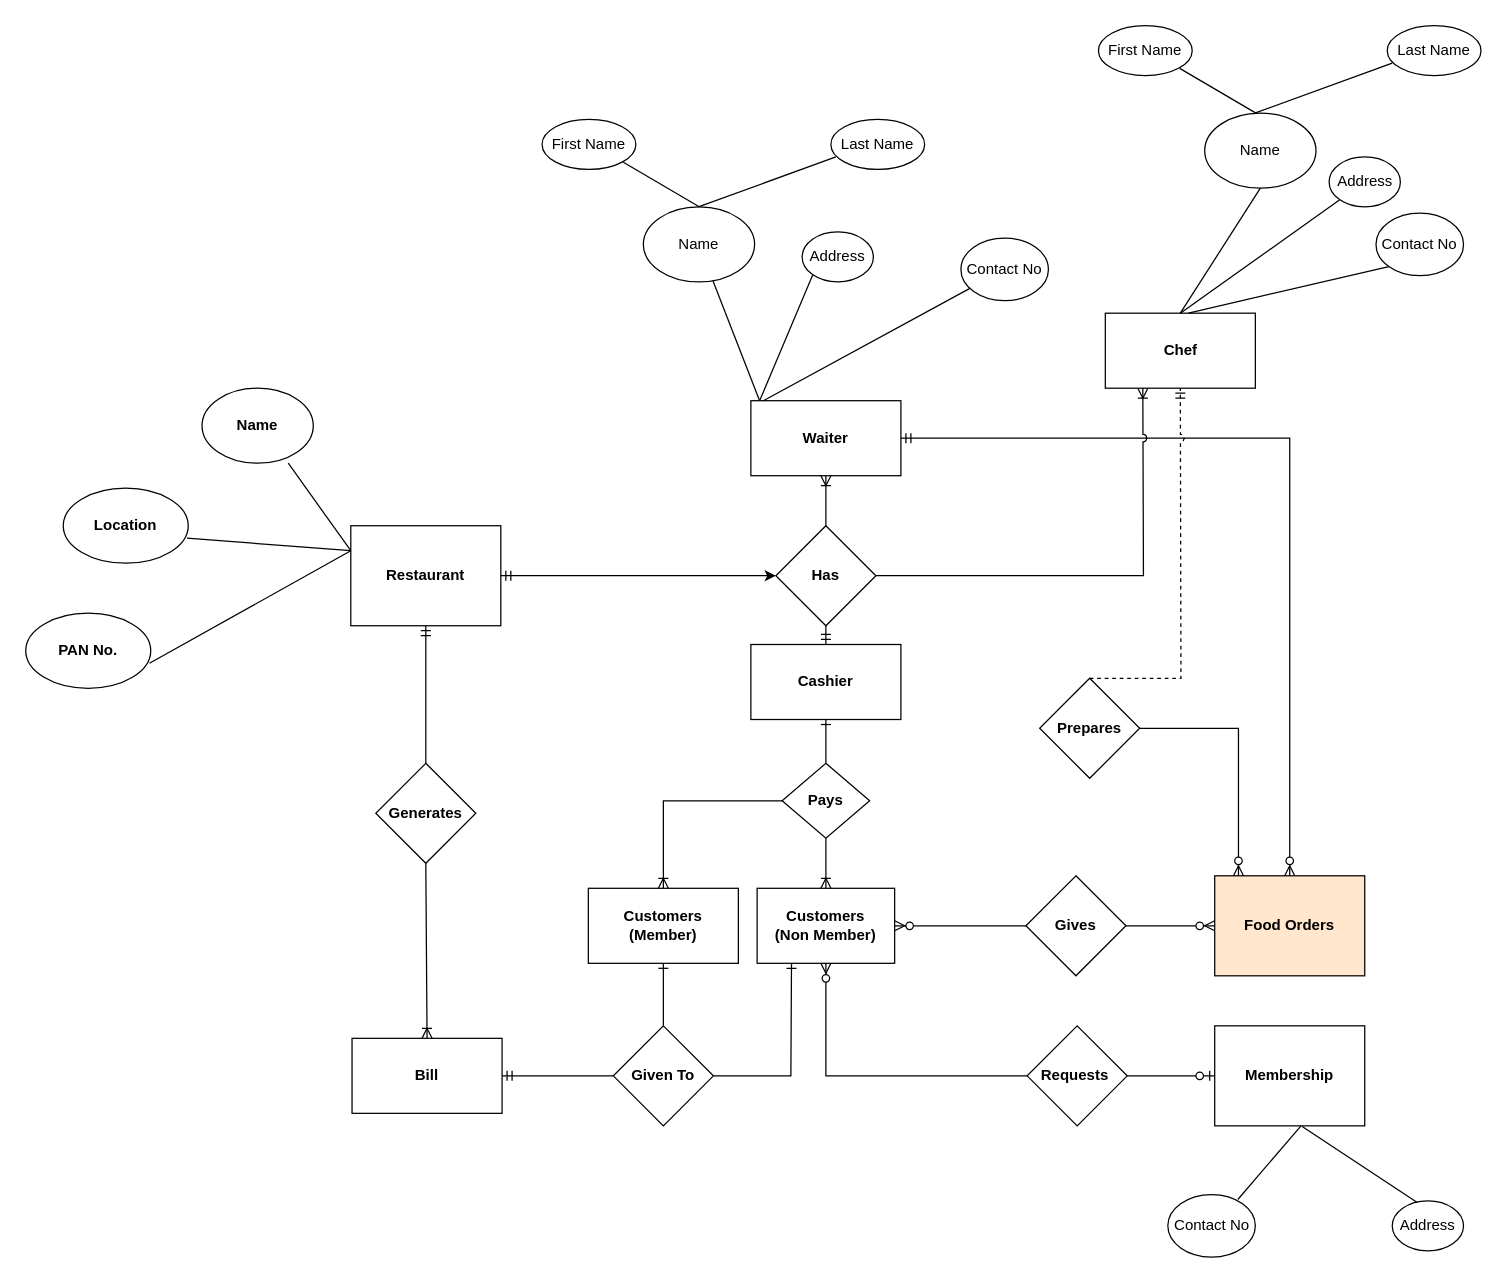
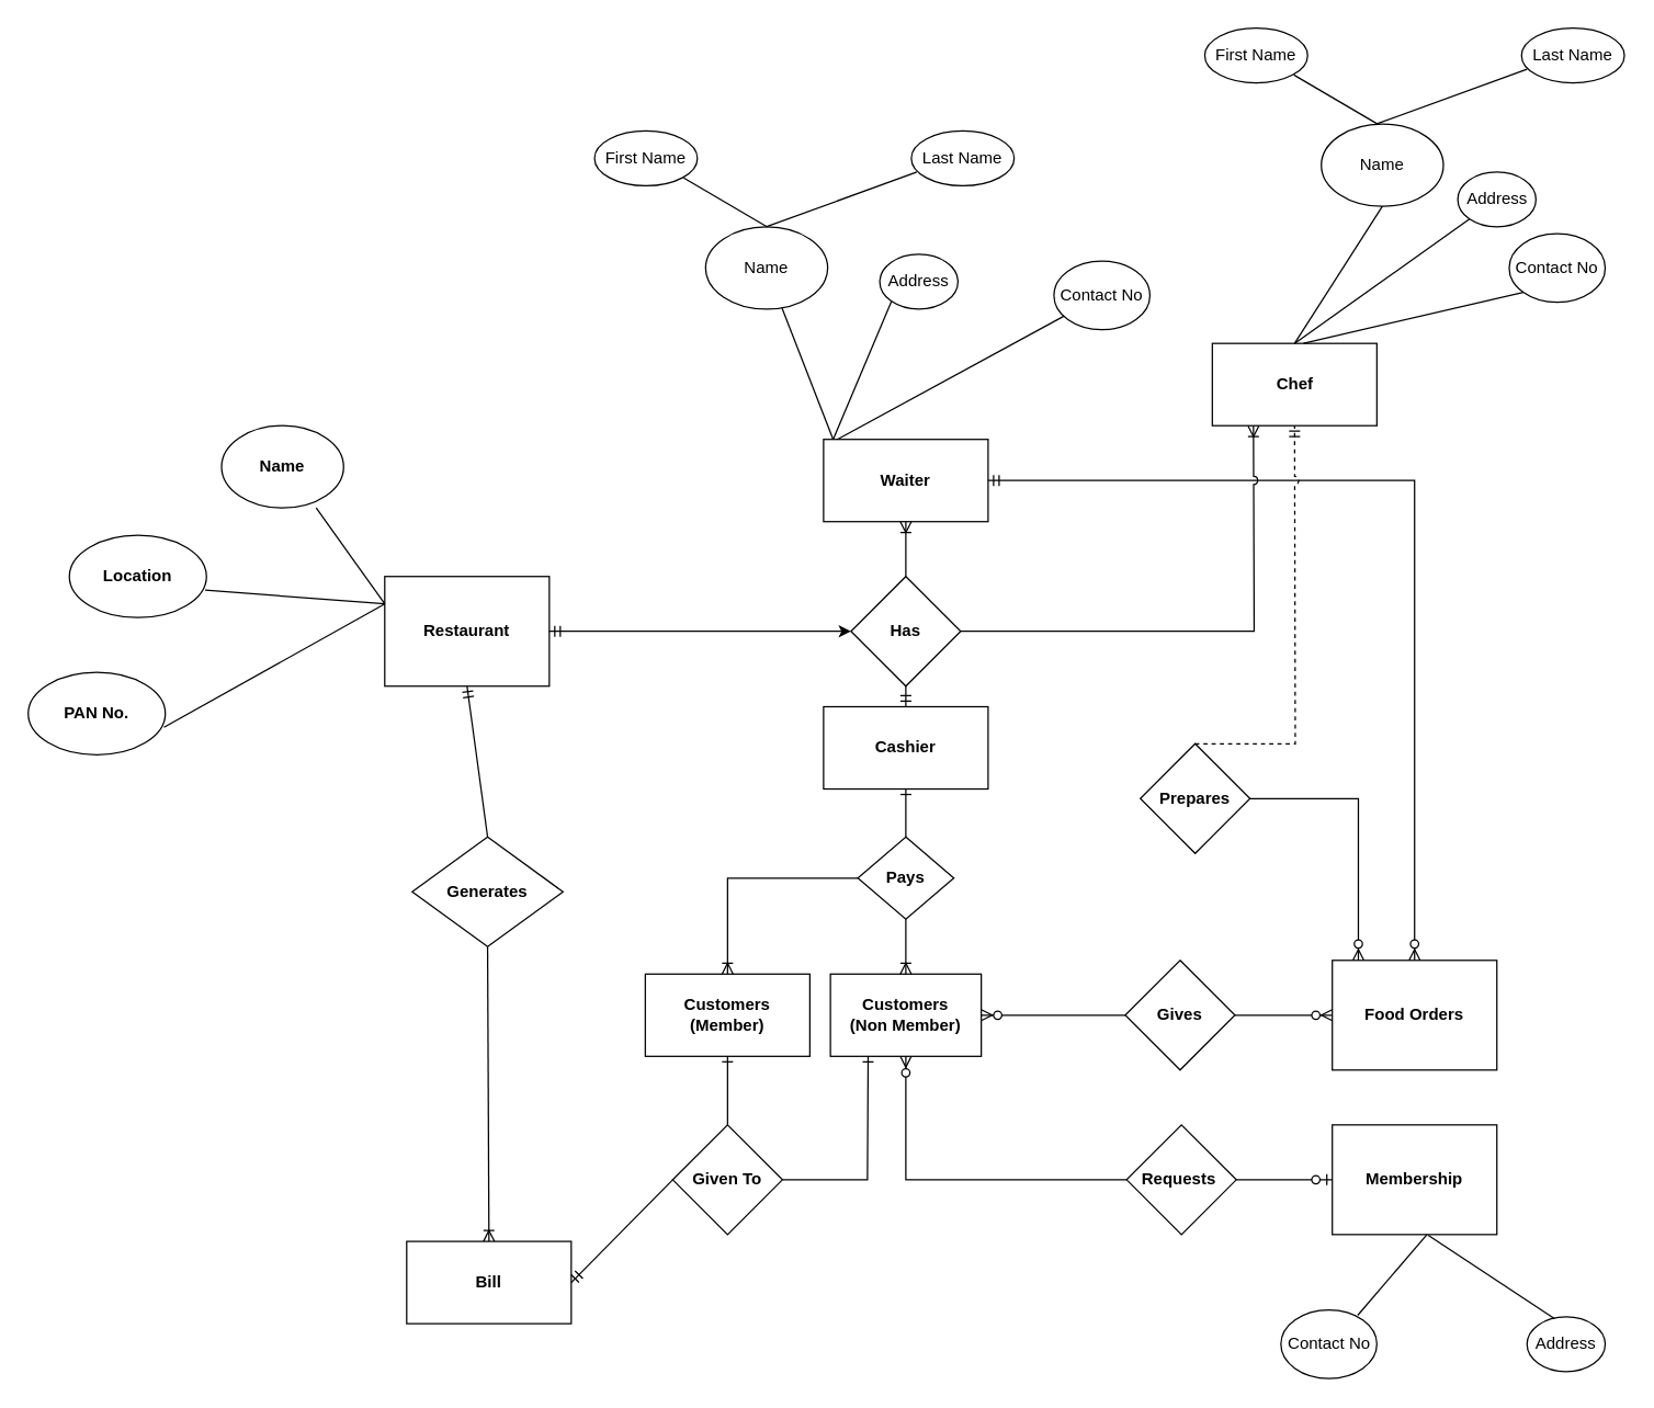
- <mxCell id="29" value="&lt;b&gt;Generates&lt;/b&gt;" style="rhombus;whiteSpace=wrap;html=1;" parent="1" vertex="1"><mxGeometry x="300" y="610" width="80" height="80" as="geometry" /></mxCell>
+ <mxCell id="29" value="&lt;b&gt;Generates&lt;/b&gt;" style="rhombus;whiteSpace=wrap;html=1;" parent="1" vertex="1"><mxGeometry x="300" y="610" width="110" height="80" as="geometry" /></mxCell>
- <mxCell id="3" value="&lt;b&gt;Food Orders&lt;/b&gt;" style="rounded=0;whiteSpace=wrap;html=1;fillColor=#ffe6cc;" parent="1" vertex="1"><mxGeometry x="971" width="120" height="80" as="geometry" y="700" /></mxCell>
+ <mxCell id="3" value="&lt;b&gt;Food Orders&lt;/b&gt;" style="rounded=0;whiteSpace=wrap;html=1;" parent="1" vertex="1"><mxGeometry x="971" width="120" height="80" as="geometry" y="700" /></mxCell>
- <mxCell id="30" value="&lt;b&gt;Bill&lt;/b&gt;" style="rounded=0;whiteSpace=wrap;html=1;" parent="1" vertex="1"><mxGeometry x="281" y="830" width="120" height="60" as="geometry" /></mxCell>
+ <mxCell id="30" value="&lt;b&gt;Bill&lt;/b&gt;" style="rounded=0;whiteSpace=wrap;html=1;" parent="1" vertex="1"><mxGeometry x="296" y="905" width="120" height="60" as="geometry" /></mxCell>
